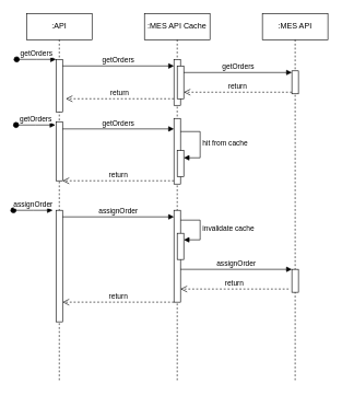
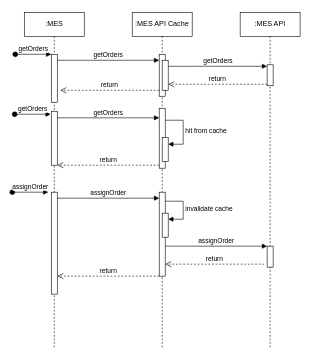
- <mxCell id="2" value=":API" style="shape=umlLifeline;perimeter=lifelinePerimeter;whiteSpace=wrap;html=1;container=0;dropTarget=0;collapsible=0;recursiveResize=0;outlineConnect=0;portConstraint=eastwest;newEdgeStyle={&quot;edgeStyle&quot;:&quot;elbowEdgeStyle&quot;,&quot;elbow&quot;:&quot;vertical&quot;,&quot;curved&quot;:0,&quot;rounded&quot;:0};" parent="1" vertex="1"><mxGeometry x="40" y="20" width="100" height="560" as="geometry" /></mxCell>
+ <mxCell id="2" value=":MES" style="shape=umlLifeline;perimeter=lifelinePerimeter;whiteSpace=wrap;html=1;container=0;dropTarget=0;collapsible=0;recursiveResize=0;outlineConnect=0;portConstraint=eastwest;newEdgeStyle={&quot;edgeStyle&quot;:&quot;elbowEdgeStyle&quot;,&quot;elbow&quot;:&quot;vertical&quot;,&quot;curved&quot;:0,&quot;rounded&quot;:0};" parent="1" vertex="1"><mxGeometry x="40" y="20" width="100" height="560" as="geometry" /></mxCell>
